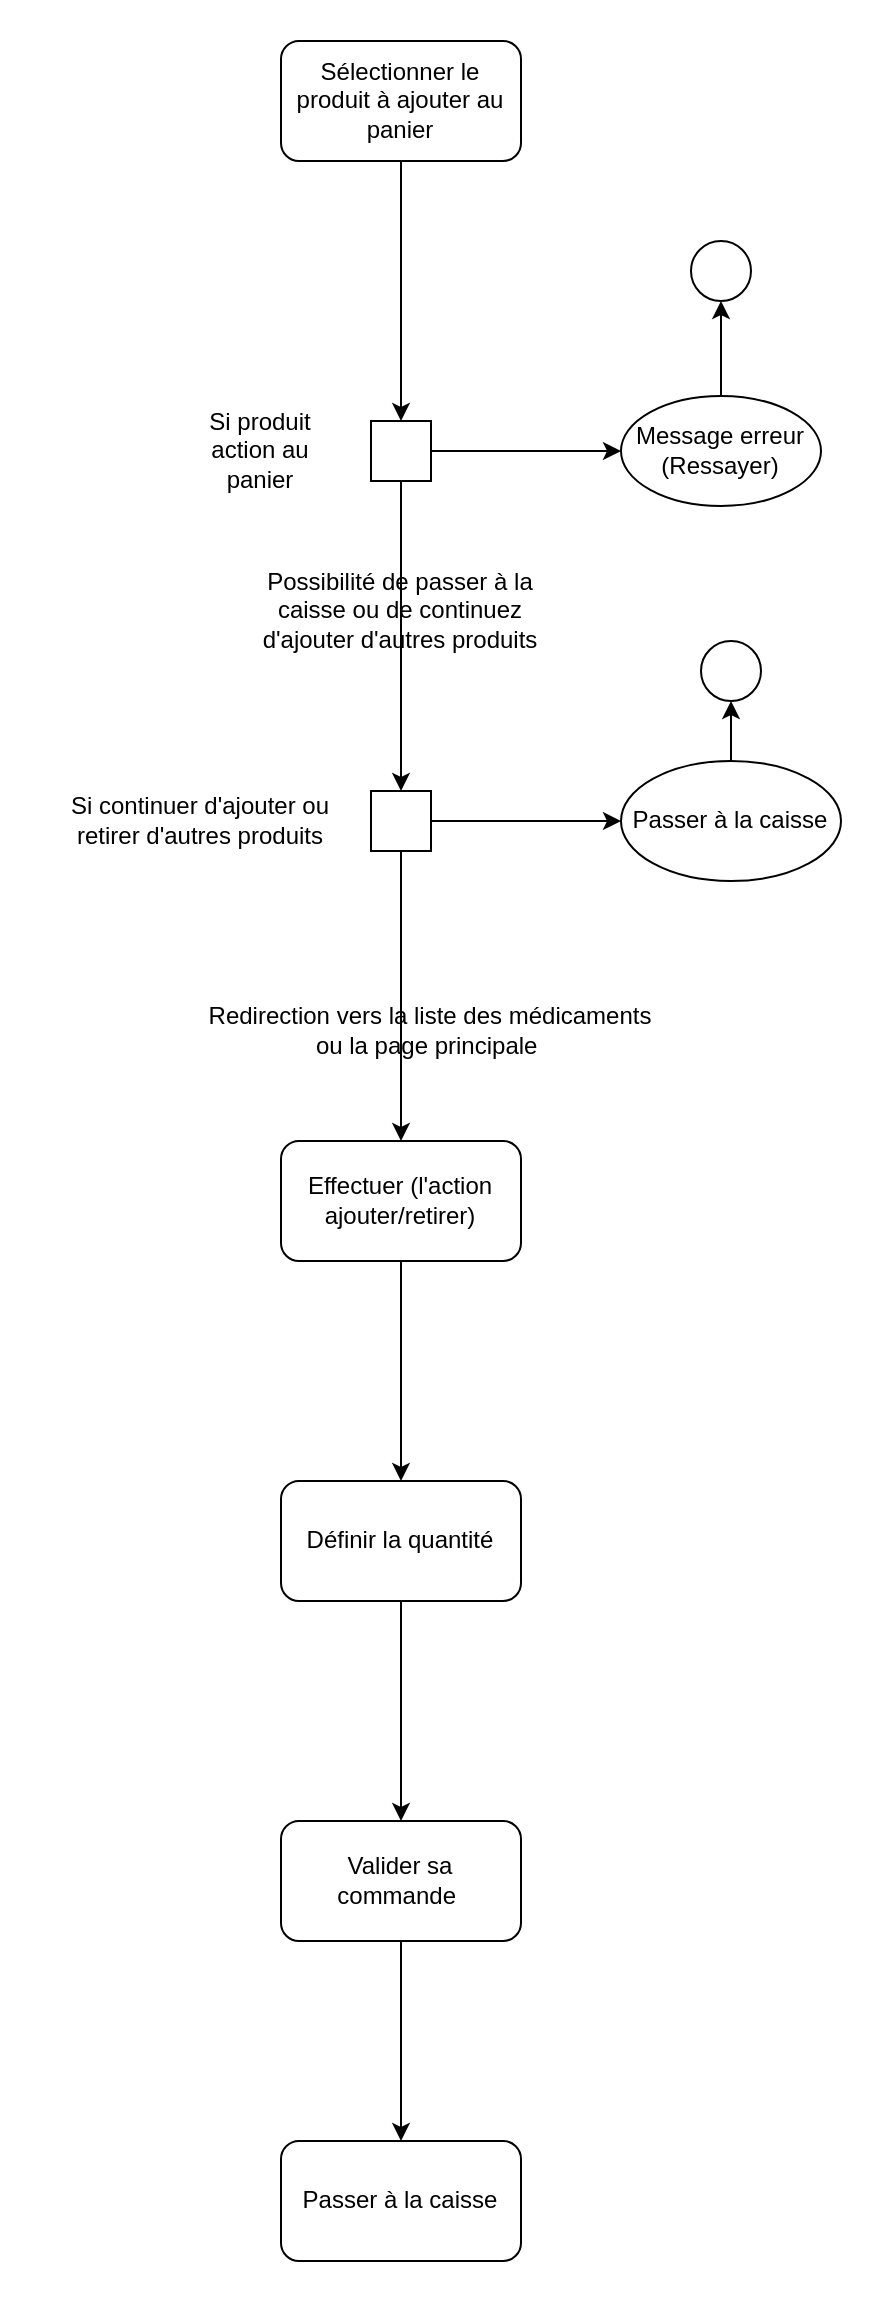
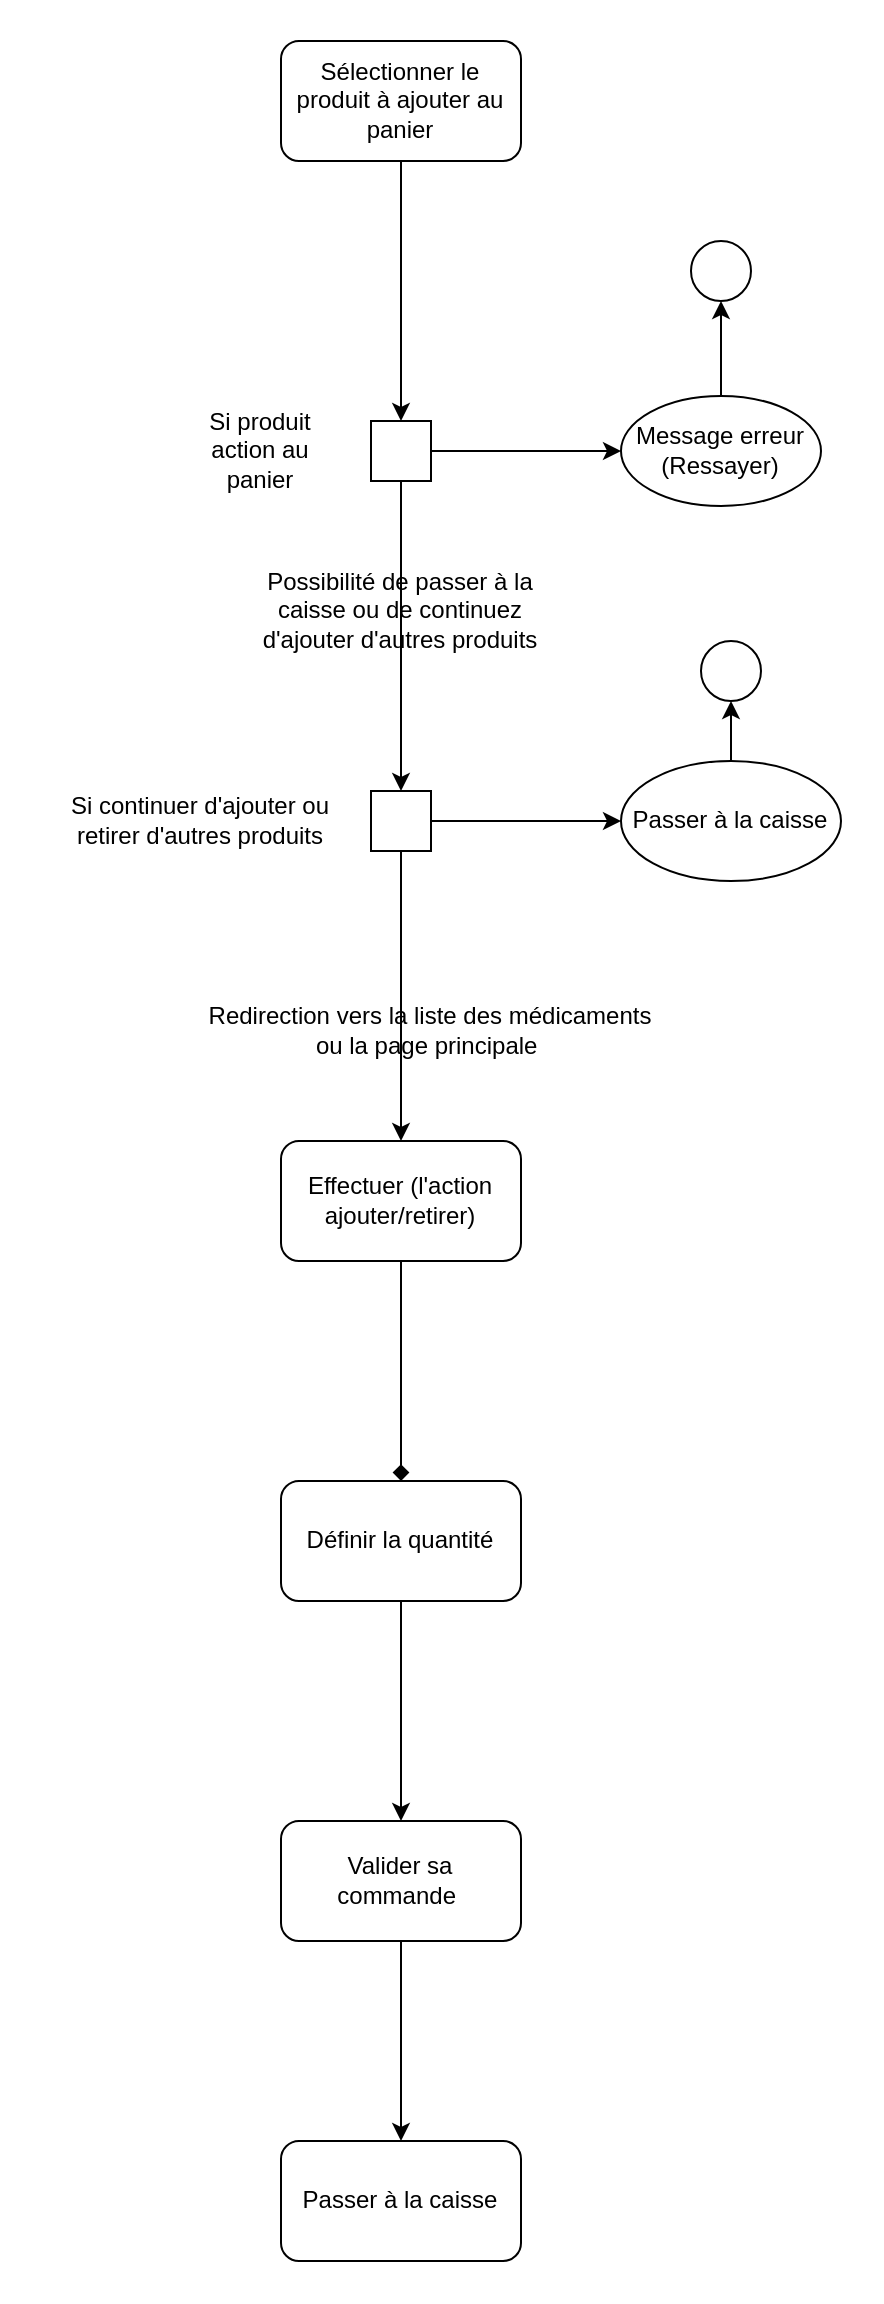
- <mxCell id="4" style="edgeStyle=orthogonalEdgeStyle;rounded=0;orthogonalLoop=1;jettySize=auto;html=1;entryX=0.5;entryY=0;entryDx=0;entryDy=0;" edge="1" parent="1" source="5" target="23"><mxGeometry relative="1" as="geometry" /></mxCell>
+ <mxCell id="4" style="edgeStyle=orthogonalEdgeStyle;rounded=0;orthogonalLoop=1;jettySize=auto;html=1;entryX=0.5;entryY=0;entryDx=0;entryDy=0;endArrow=diamond;" edge="1" parent="1" source="5" target="23"><mxGeometry relative="1" as="geometry" /></mxCell>
